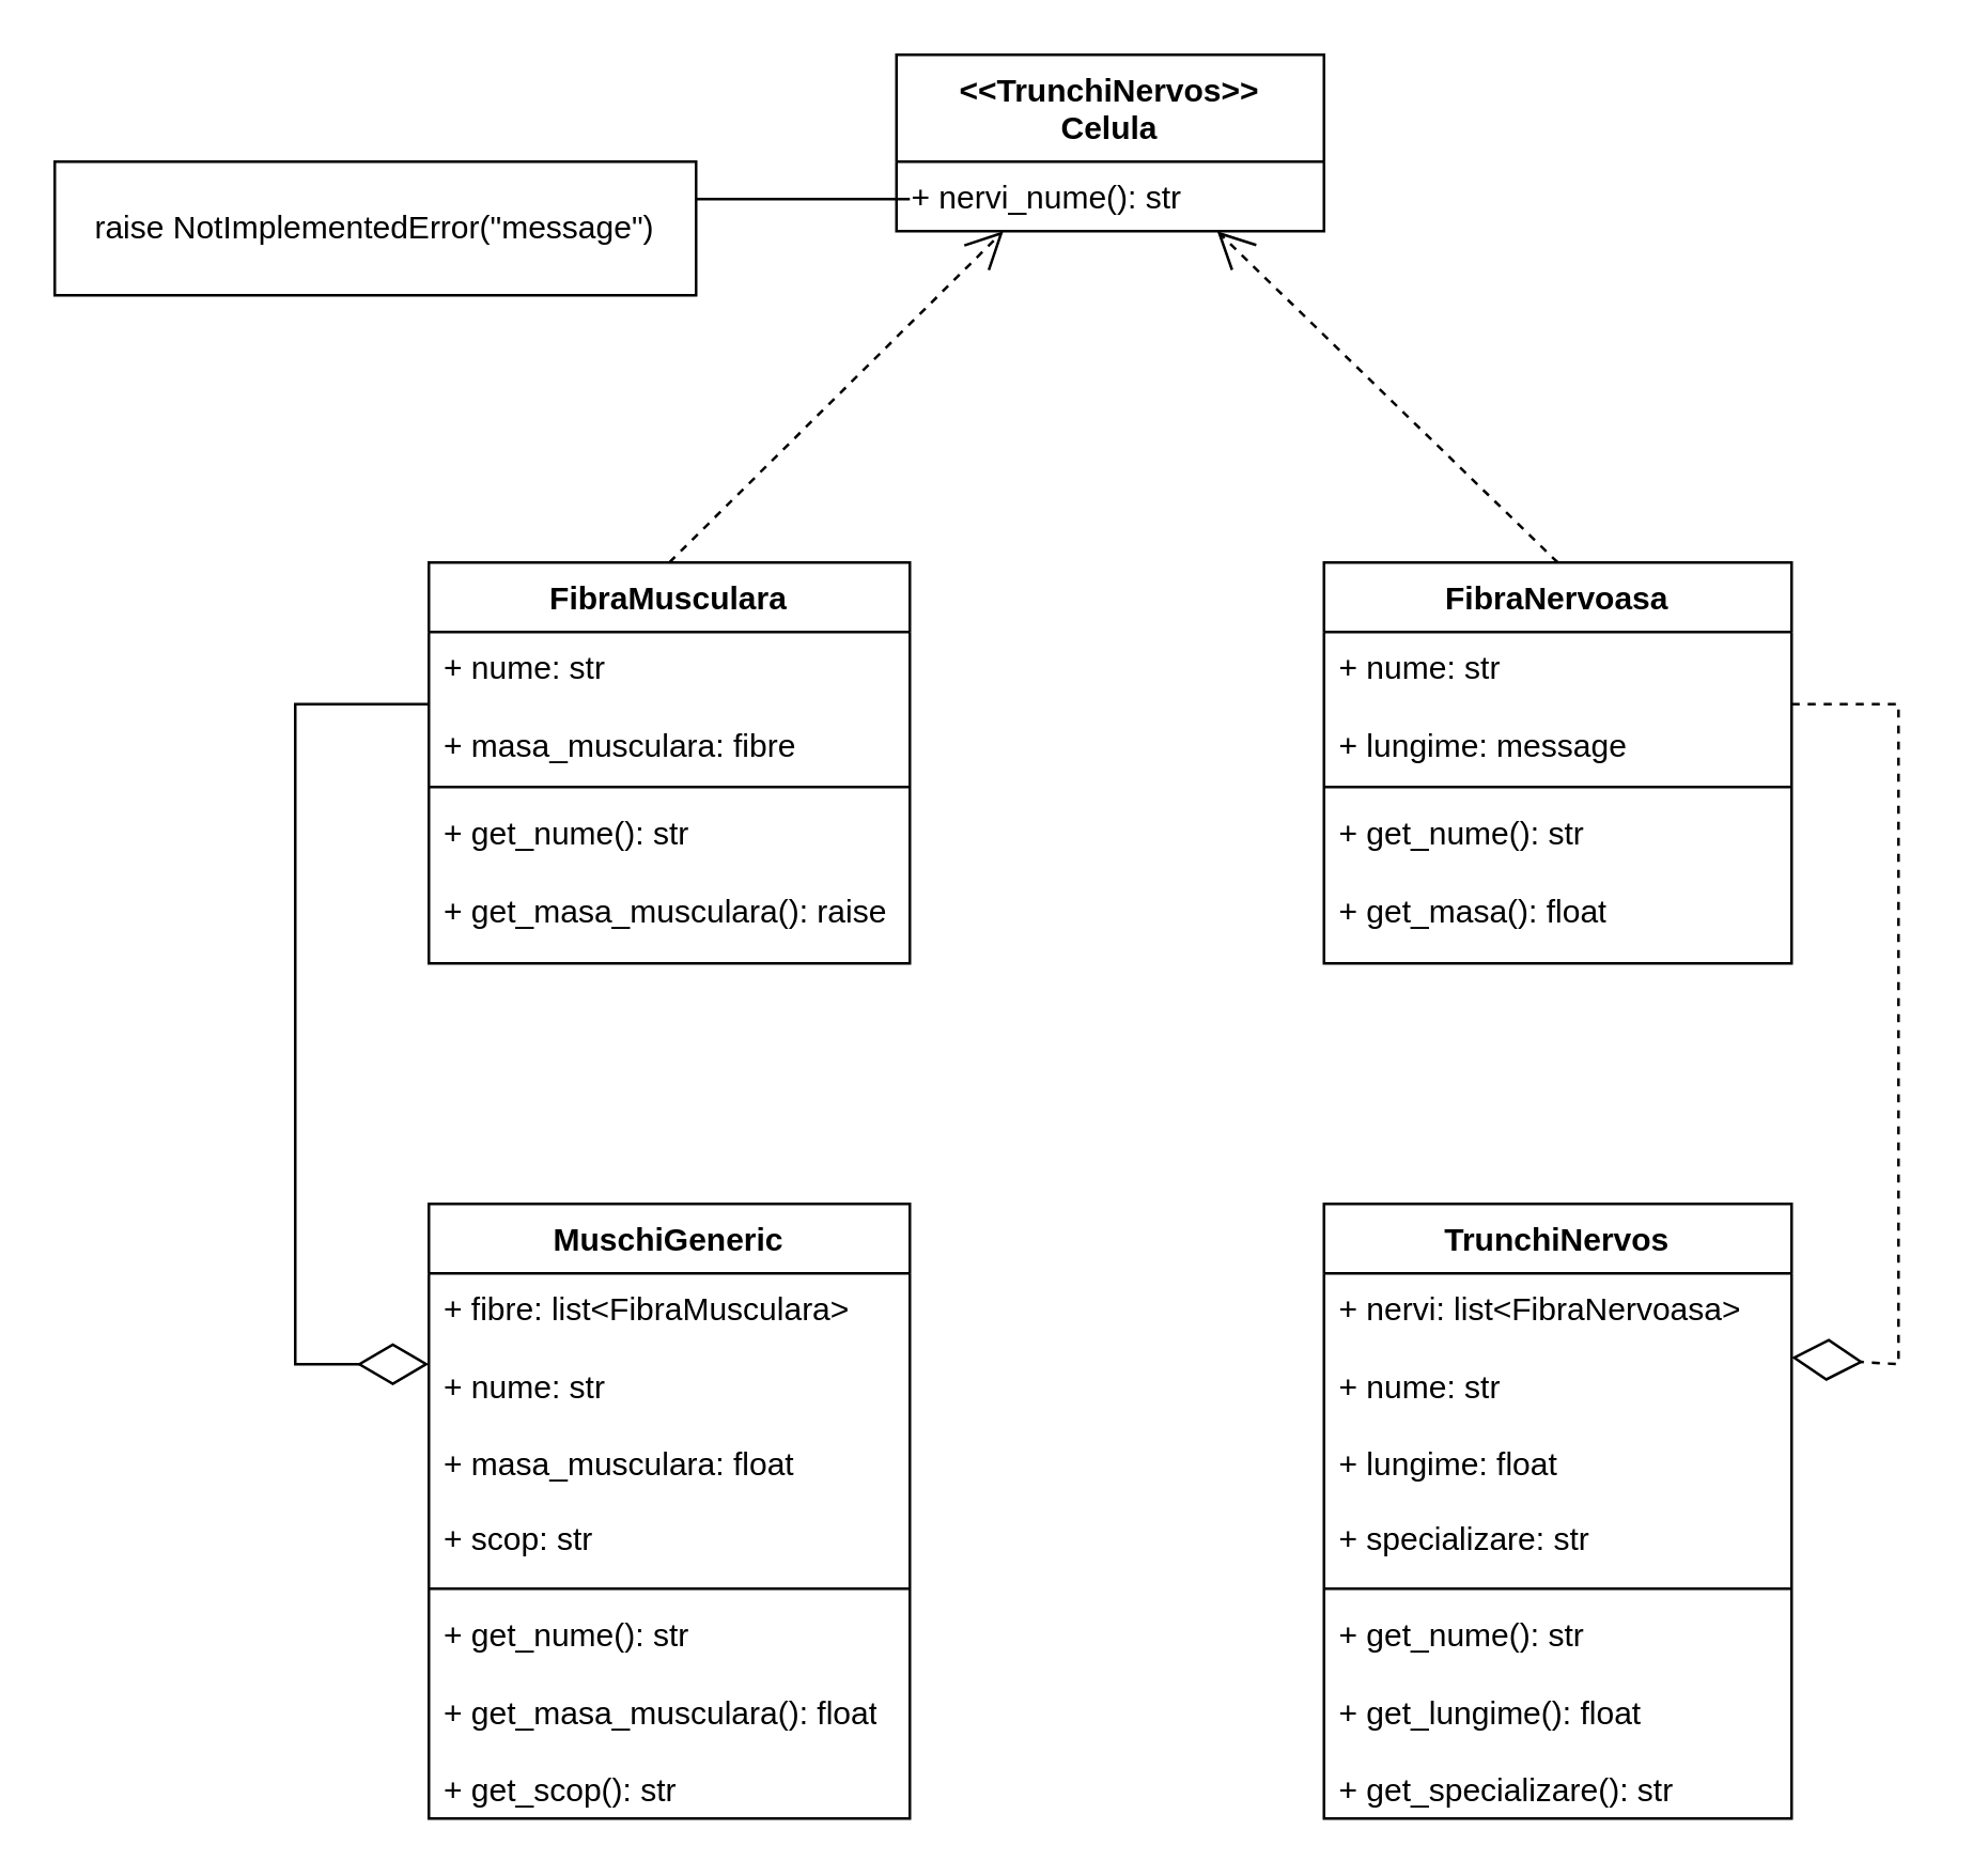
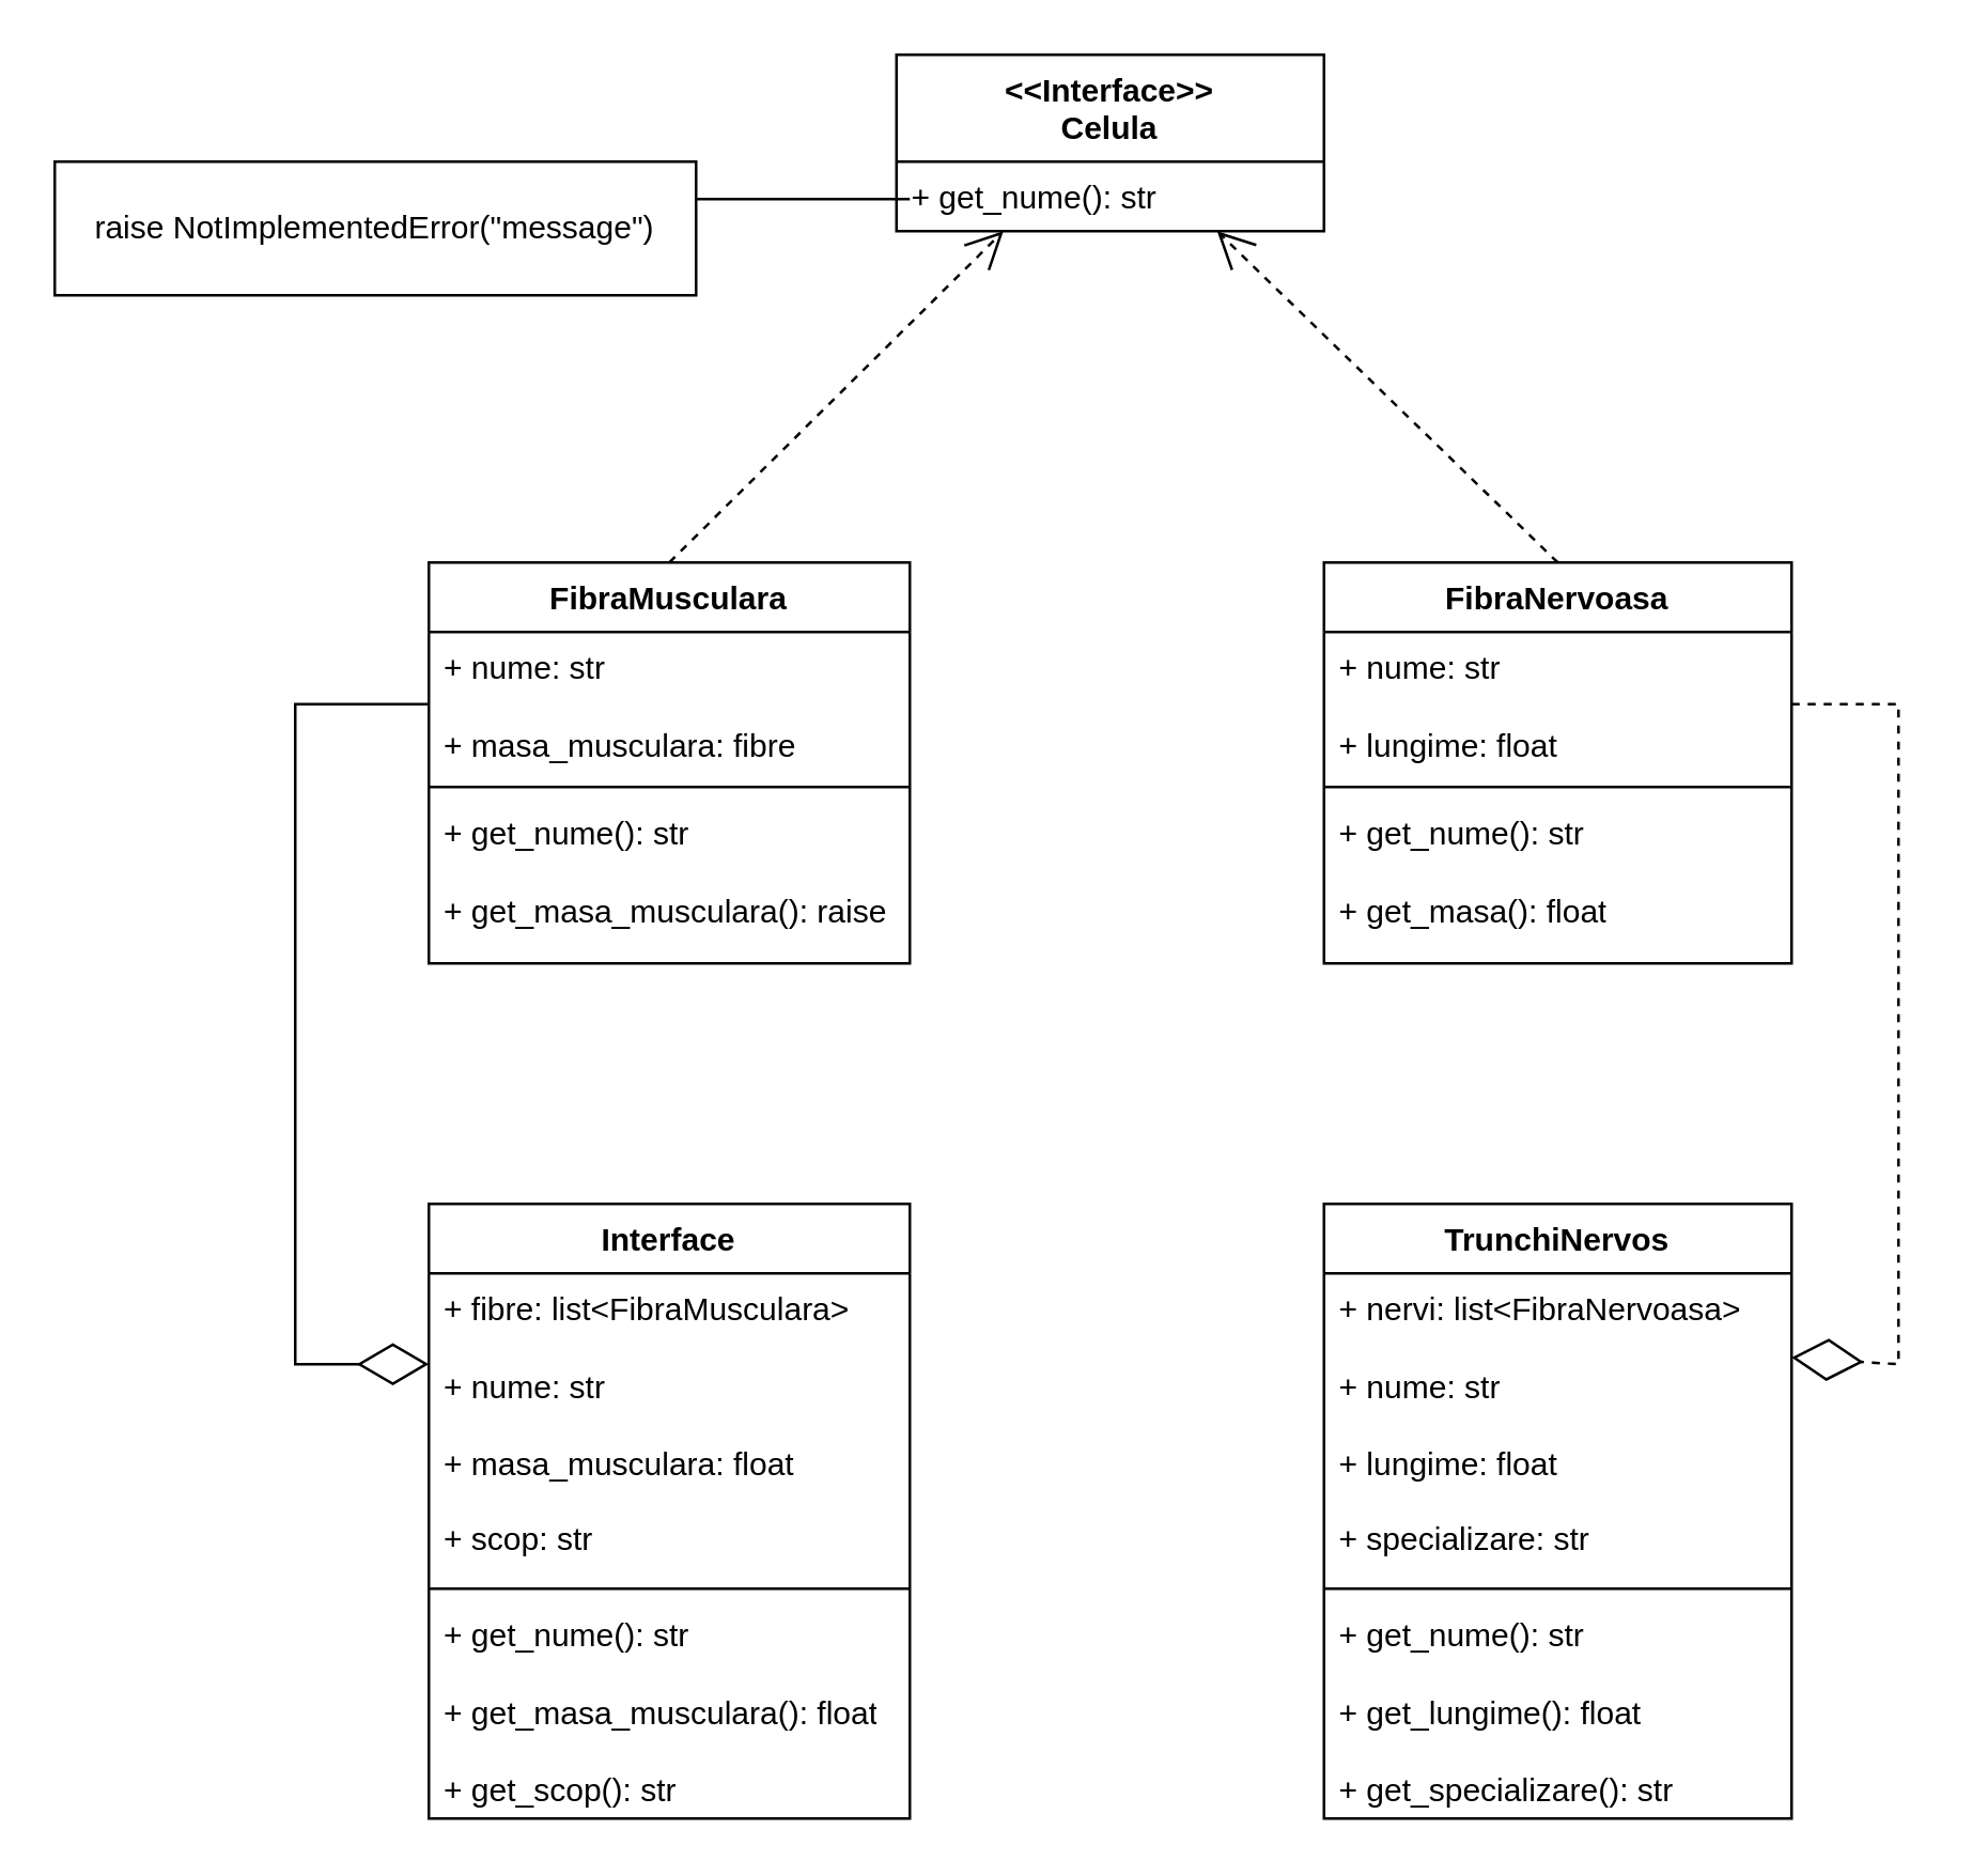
- <mxCell id="2" value="&lt;div&gt;&amp;lt;&amp;lt;TrunchiNervos&amp;gt;&amp;gt;&lt;/div&gt;&lt;div&gt;Celula&lt;br&gt;&lt;/div&gt;" style="swimlane;fontStyle=1;align=center;verticalAlign=top;childLayout=stackLayout;horizontal=1;startSize=40;horizontalStack=0;resizeParent=1;resizeParentMax=0;resizeLast=0;collapsible=1;marginBottom=0;whiteSpace=wrap;html=1;" vertex="1" parent="1"><mxGeometry x="335" y="20" width="160" height="66" as="geometry" /></mxCell>
+ <mxCell id="2" value="&lt;div&gt;&amp;lt;&amp;lt;Interface&amp;gt;&amp;gt;&lt;/div&gt;&lt;div&gt;Celula&lt;br&gt;&lt;/div&gt;" style="swimlane;fontStyle=1;align=center;verticalAlign=top;childLayout=stackLayout;horizontal=1;startSize=40;horizontalStack=0;resizeParent=1;resizeParentMax=0;resizeLast=0;collapsible=1;marginBottom=0;whiteSpace=wrap;html=1;" vertex="1" parent="1"><mxGeometry x="335" y="20" width="160" height="66" as="geometry" /></mxCell>
- <mxCell id="3" value="+ nervi_nume(): str" style="text;strokeColor=none;fillColor=none;align=left;verticalAlign=top;spacingLeft=4;spacingRight=4;overflow=hidden;rotatable=0;points=[[0,0.5],[1,0.5]];portConstraint=eastwest;whiteSpace=wrap;html=1;" vertex="1" parent="2"><mxGeometry y="40" width="160" height="26" as="geometry" /></mxCell>
+ <mxCell id="3" value="+ get_nume(): str" style="text;strokeColor=none;fillColor=none;align=left;verticalAlign=top;spacingLeft=4;spacingRight=4;overflow=hidden;rotatable=0;points=[[0,0.5],[1,0.5]];portConstraint=eastwest;whiteSpace=wrap;html=1;" vertex="1" parent="2"><mxGeometry y="40" width="160" height="26" as="geometry" /></mxCell>
- <mxCell id="11" value="&lt;div&gt;+ nume: str&lt;/div&gt;&lt;div&gt;&lt;br&gt;&lt;/div&gt;&lt;div&gt;+ lungime: message&lt;br&gt;&lt;/div&gt;" style="text;strokeColor=none;fillColor=none;align=left;verticalAlign=top;spacingLeft=4;spacingRight=4;overflow=hidden;rotatable=0;points=[[0,0.5],[1,0.5]];portConstraint=eastwest;whiteSpace=wrap;html=1;" vertex="1" parent="10"><mxGeometry y="26" width="175" height="54" as="geometry" /></mxCell>
+ <mxCell id="11" value="&lt;div&gt;+ nume: str&lt;/div&gt;&lt;div&gt;&lt;br&gt;&lt;/div&gt;&lt;div&gt;+ lungime: float&lt;br&gt;&lt;/div&gt;" style="text;strokeColor=none;fillColor=none;align=left;verticalAlign=top;spacingLeft=4;spacingRight=4;overflow=hidden;rotatable=0;points=[[0,0.5],[1,0.5]];portConstraint=eastwest;whiteSpace=wrap;html=1;" vertex="1" parent="10"><mxGeometry y="26" width="175" height="54" as="geometry" /></mxCell>
- <mxCell id="14" value="MuschiGeneric" style="swimlane;fontStyle=1;align=center;verticalAlign=top;childLayout=stackLayout;horizontal=1;startSize=26;horizontalStack=0;resizeParent=1;resizeParentMax=0;resizeLast=0;collapsible=1;marginBottom=0;whiteSpace=wrap;html=1;" vertex="1" parent="1"><mxGeometry x="160" y="450" width="180" height="230" as="geometry" /></mxCell>
+ <mxCell id="14" value="Interface" style="swimlane;fontStyle=1;align=center;verticalAlign=top;childLayout=stackLayout;horizontal=1;startSize=26;horizontalStack=0;resizeParent=1;resizeParentMax=0;resizeLast=0;collapsible=1;marginBottom=0;whiteSpace=wrap;html=1;" vertex="1" parent="1"><mxGeometry x="160" y="450" width="180" height="230" as="geometry" /></mxCell>
